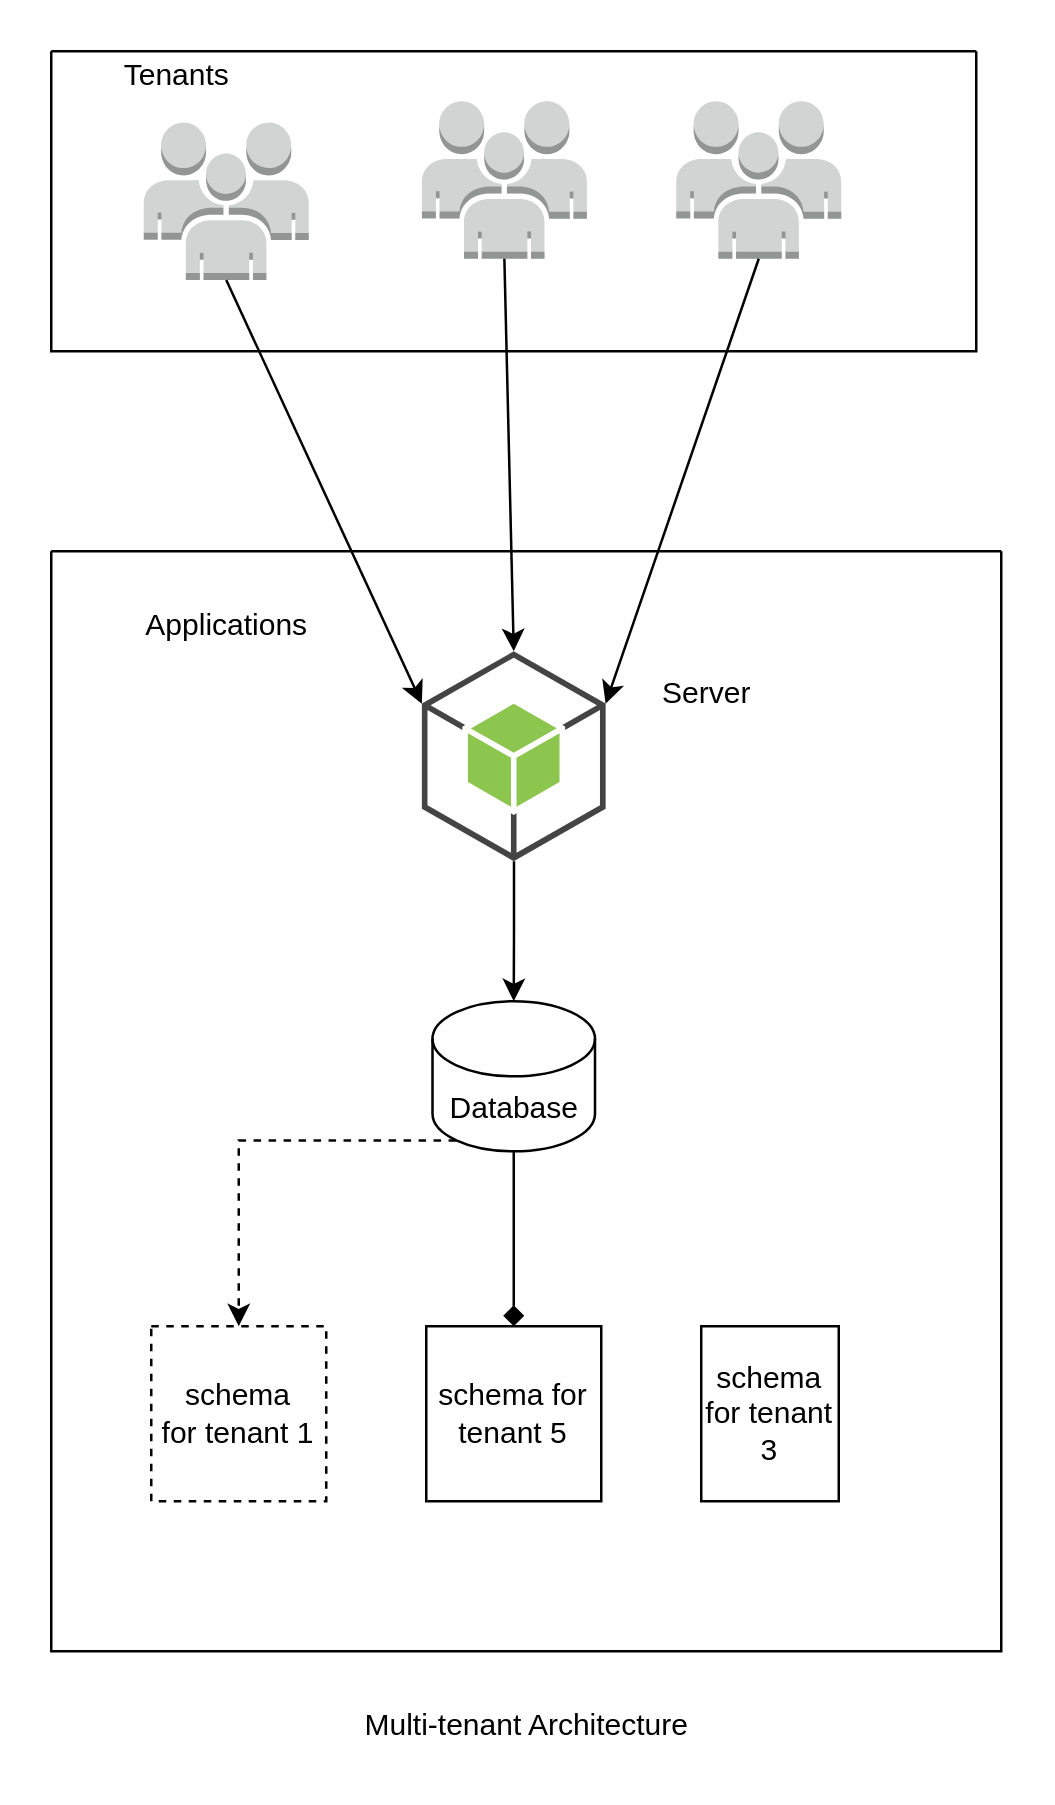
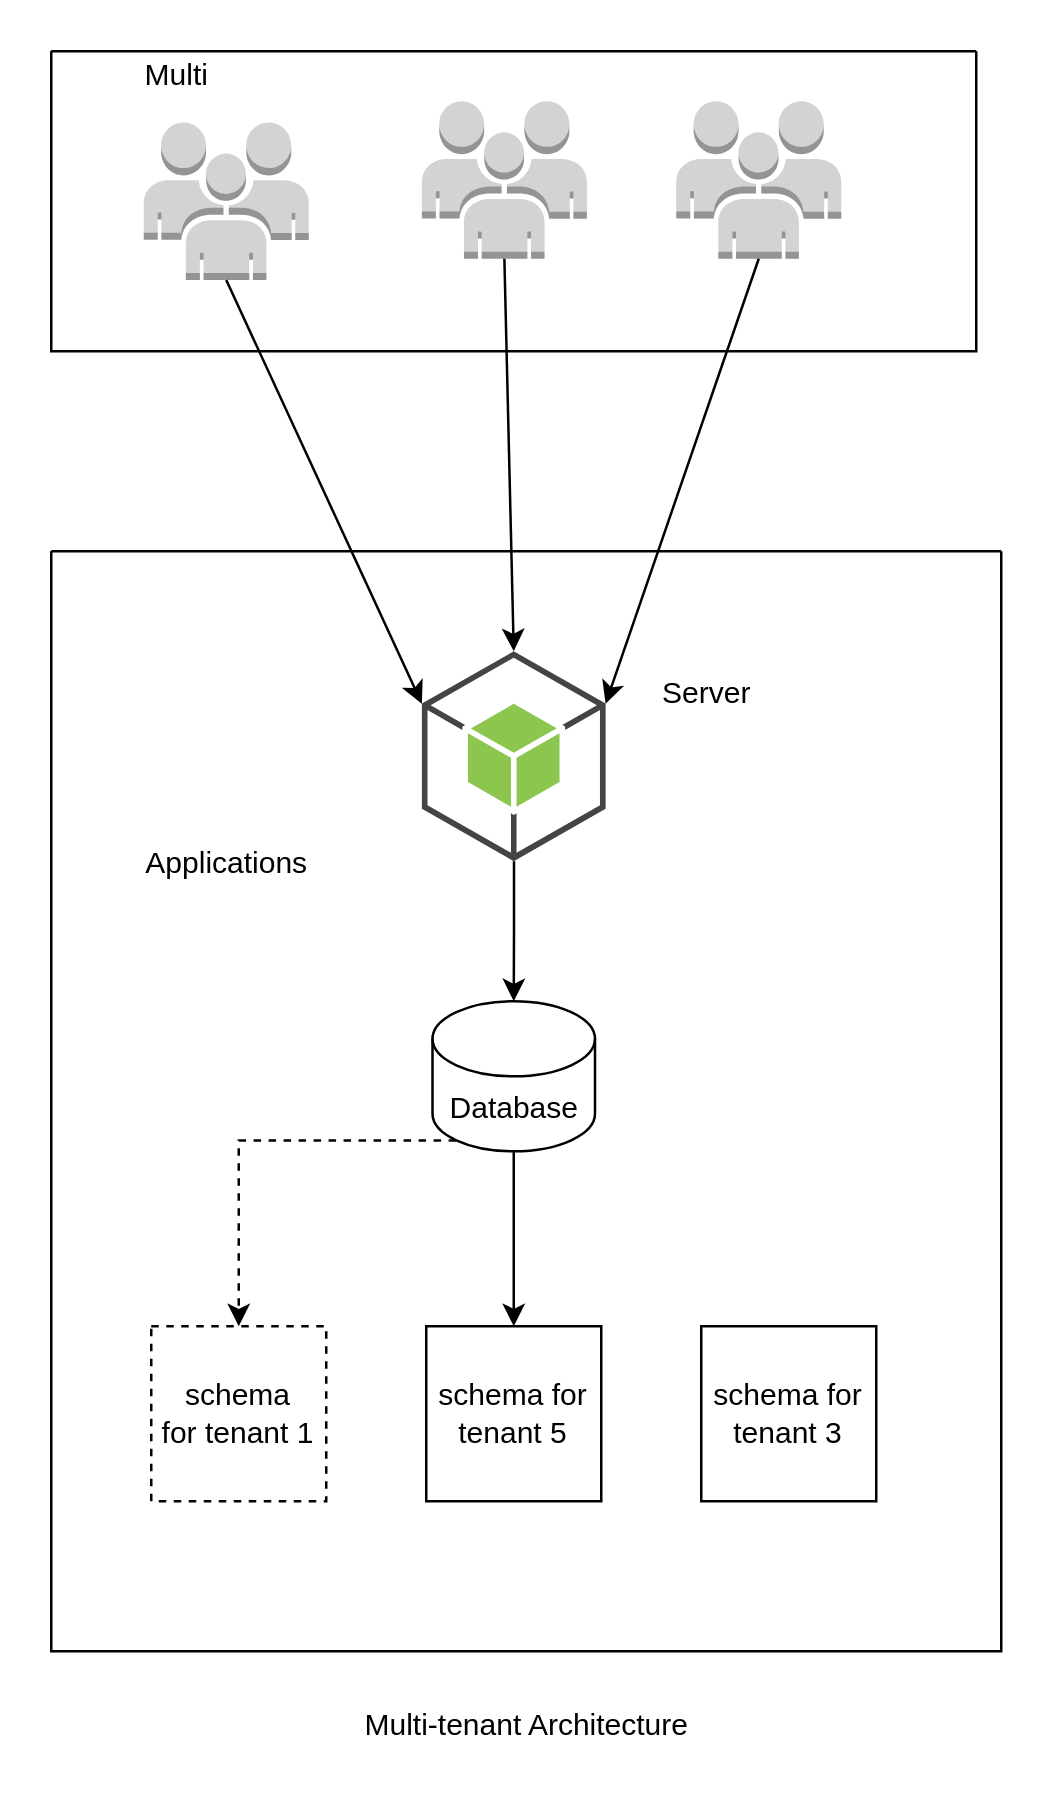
- <mxCell id="3" value="Tenants" style="text;html=1;align=center;verticalAlign=middle;resizable=0;points=[];autosize=1;strokeColor=none;fillColor=none;" vertex="1" parent="2"><mxGeometry x="20" width="60" height="20" as="geometry" /></mxCell>
+ <mxCell id="3" value="Multi" style="text;html=1;align=center;verticalAlign=middle;resizable=0;points=[];autosize=1;strokeColor=none;fillColor=none;" vertex="1" parent="2"><mxGeometry x="20" width="60" height="20" as="geometry" /></mxCell>
- <mxCell id="10" value="Applications" style="text;html=1;align=center;verticalAlign=middle;resizable=0;points=[];autosize=1;strokeColor=none;fillColor=none;" vertex="1" parent="7"><mxGeometry x="30" y="20" width="80" height="20" as="geometry" /></mxCell>
+ <mxCell id="10" value="Applications" style="text;html=1;align=center;verticalAlign=middle;resizable=0;points=[];autosize=1;strokeColor=none;fillColor=none;" vertex="1" parent="7"><mxGeometry x="30" y="115" width="80" height="20" as="geometry" /></mxCell>
- <mxCell id="16" value="" style="endArrow=diamond;html=1;rounded=0;entryX=0.5;entryY=0;entryDx=0;entryDy=0;exitX=0.5;exitY=1;exitDx=0;exitDy=0;exitPerimeter=0;" edge="1" parent="7" source="12" target="14"><mxGeometry width="50" height="50" relative="1" as="geometry"><mxPoint x="190" y="280" as="sourcePoint" /><mxPoint x="240" y="230" as="targetPoint" /></mxGeometry></mxCell>
+ <mxCell id="16" value="" style="endArrow=classic;html=1;rounded=0;entryX=0.5;entryY=0;entryDx=0;entryDy=0;exitX=0.5;exitY=1;exitDx=0;exitDy=0;exitPerimeter=0;" edge="1" parent="7" source="12" target="14"><mxGeometry width="50" height="50" relative="1" as="geometry"><mxPoint x="190" y="280" as="sourcePoint" /><mxPoint x="240" y="230" as="targetPoint" /></mxGeometry></mxCell>
- <mxCell id="15" value="schema for tenant 3" style="whiteSpace=wrap;html=1;aspect=fixed;" vertex="1" parent="7"><mxGeometry x="260" y="310" width="55" height="70" as="geometry" /></mxCell>
+ <mxCell id="15" value="schema for tenant 3" style="whiteSpace=wrap;html=1;aspect=fixed;" vertex="1" parent="7"><mxGeometry x="260" y="310" width="70" height="70" as="geometry" /></mxCell>
